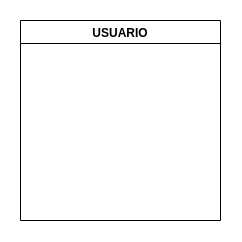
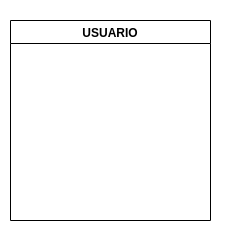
- <mxCell id="2" value="USUARIO" style="swimlane;" vertex="1" parent="1"><mxGeometry x="20" y="20" width="200" height="200" as="geometry" /></mxCell>
+ <mxCell id="2" value="USUARIO" style="swimlane;" vertex="1" parent="1"><mxGeometry x="10" y="20" width="200" height="200" as="geometry" /></mxCell>
